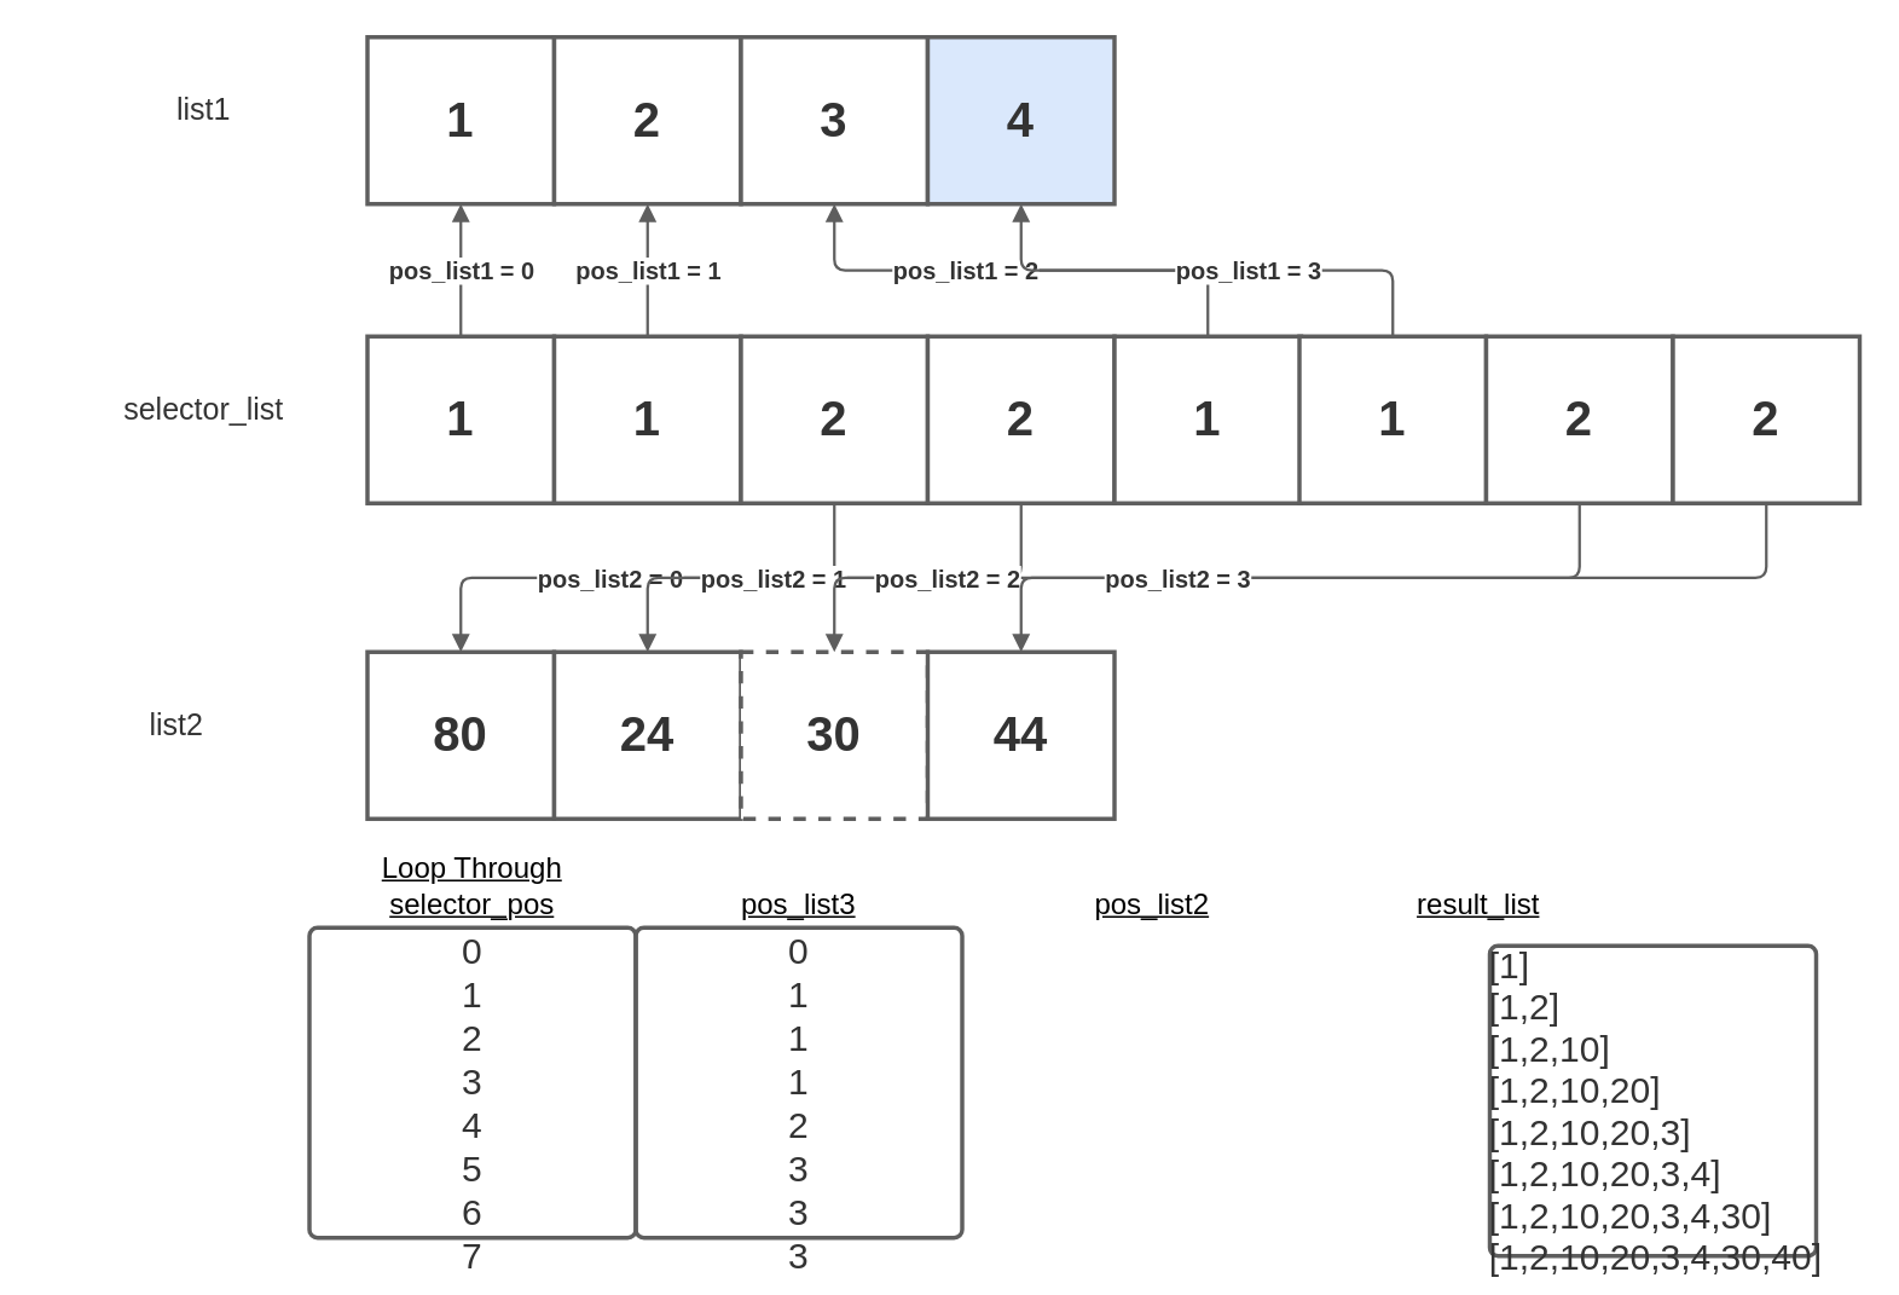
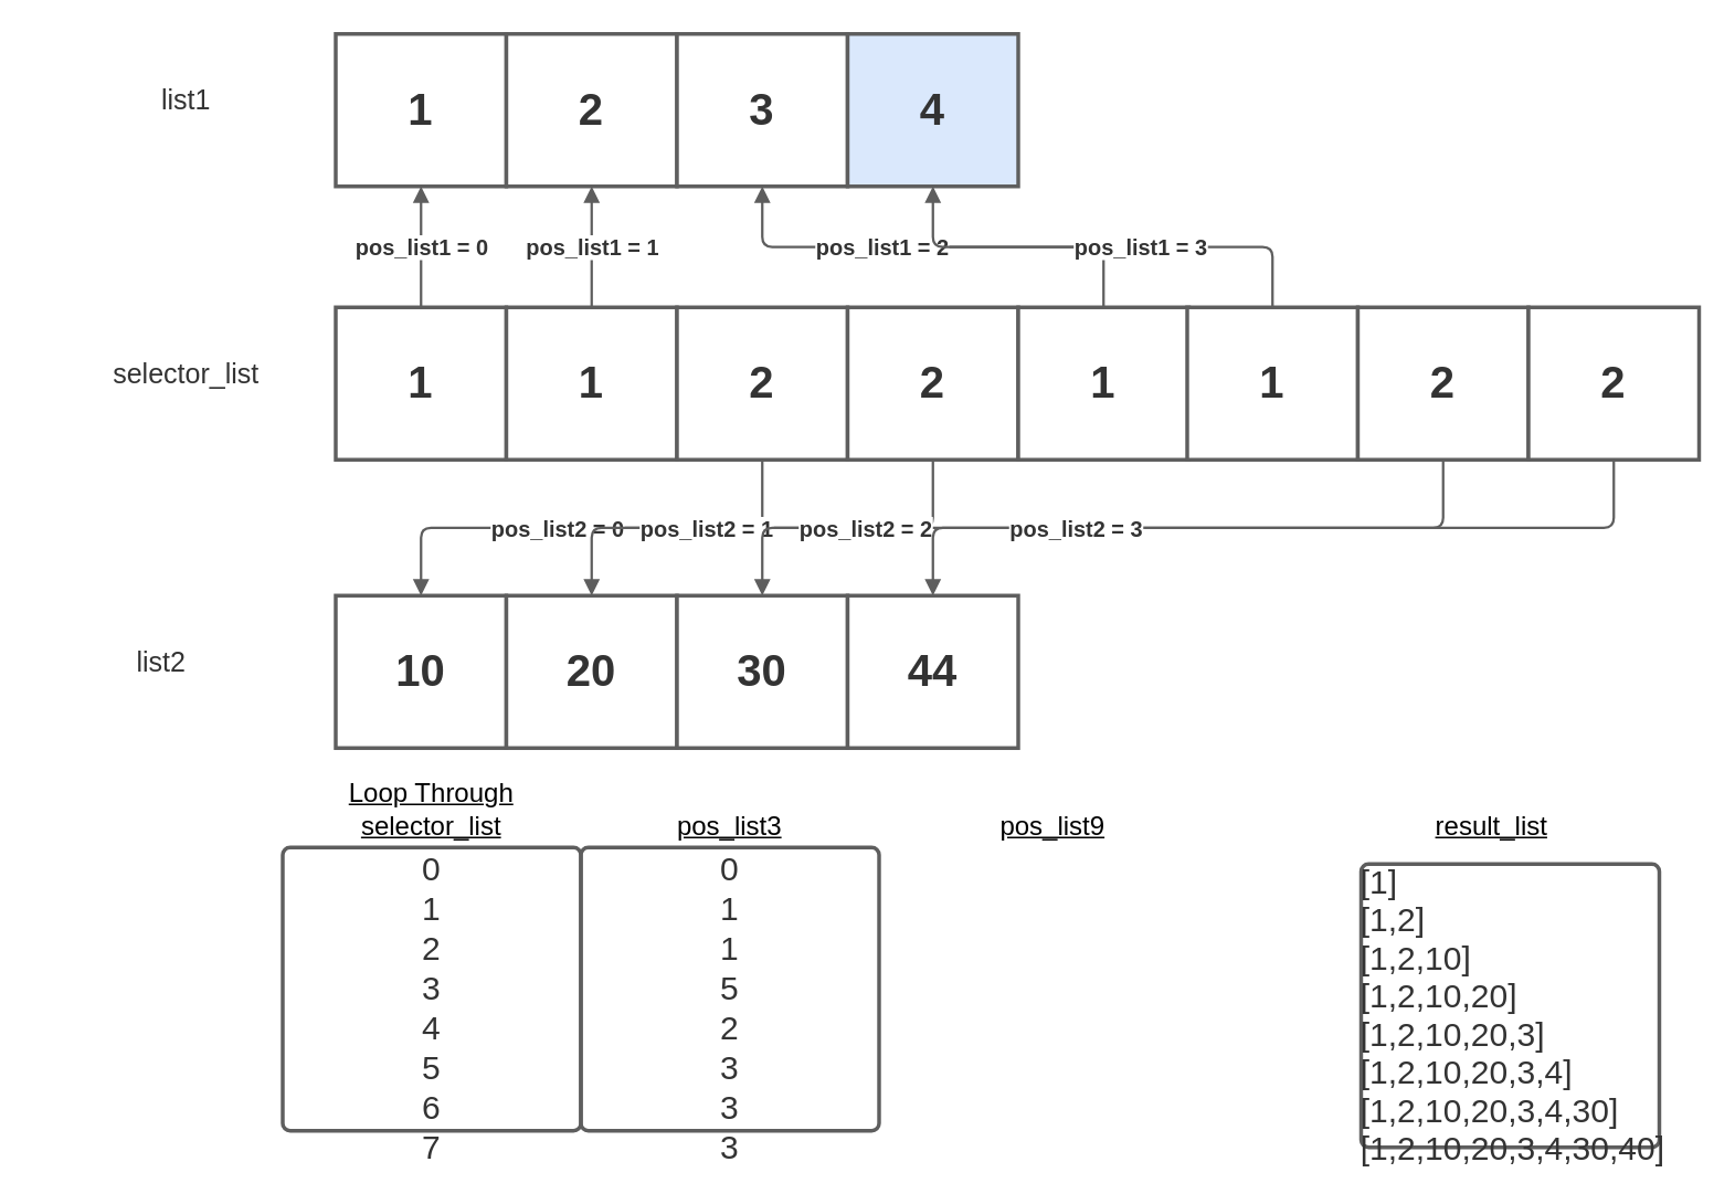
- <mxCell id="8" value="80" style="html=1;overflow=block;blockSpacing=1;whiteSpace=wrap;fontSize=26.7;fontColor=#333333;fontStyle=1;spacing=3.8;strokeColor=#5e5e5e;strokeOpacity=100;strokeWidth=2.3;" vertex="1" parent="1"><mxGeometry x="202" y="359" width="103" height="92" as="geometry" /></mxCell>
+ <mxCell id="8" value="10" style="html=1;overflow=block;blockSpacing=1;whiteSpace=wrap;fontSize=26.7;fontColor=#333333;fontStyle=1;spacing=3.8;strokeColor=#5e5e5e;strokeOpacity=100;strokeWidth=2.3;" vertex="1" parent="1"><mxGeometry x="202" y="359" width="103" height="92" as="geometry" /></mxCell>
- <mxCell id="9" value="24" style="html=1;overflow=block;blockSpacing=1;whiteSpace=wrap;fontSize=26.7;fontColor=#333333;fontStyle=1;spacing=3.8;strokeColor=#5e5e5e;strokeOpacity=100;strokeWidth=2.3;" vertex="1" parent="1"><mxGeometry x="305" y="359" width="103" height="92" as="geometry" /></mxCell>
+ <mxCell id="9" value="20" style="html=1;overflow=block;blockSpacing=1;whiteSpace=wrap;fontSize=26.7;fontColor=#333333;fontStyle=1;spacing=3.8;strokeColor=#5e5e5e;strokeOpacity=100;strokeWidth=2.3;" vertex="1" parent="1"><mxGeometry x="305" y="359" width="103" height="92" as="geometry" /></mxCell>
- <mxCell id="10" value="30" style="html=1;overflow=block;blockSpacing=1;whiteSpace=wrap;fontSize=26.7;fontColor=#333333;fontStyle=1;spacing=3.8;strokeColor=#5e5e5e;strokeOpacity=100;strokeWidth=2.3;dashed=1;" vertex="1" parent="1"><mxGeometry x="408" y="359" width="103" height="92" as="geometry" /></mxCell>
+ <mxCell id="10" value="30" style="html=1;overflow=block;blockSpacing=1;whiteSpace=wrap;fontSize=26.7;fontColor=#333333;fontStyle=1;spacing=3.8;strokeColor=#5e5e5e;strokeOpacity=100;strokeWidth=2.3;" vertex="1" parent="1"><mxGeometry x="408" y="359" width="103" height="92" as="geometry" /></mxCell>
- <mxCell id="25" value="Loop Through selector_pos" style="html=1;overflow=block;blockSpacing=1;whiteSpace=wrap;fontSize=16;fontColor=default;fontStyle=4;spacing=3.8;strokeOpacity=0;fillOpacity=0;rounded=1;absoluteArcSize=1;arcSize=9;fillColor=#ffffff;strokeWidth=2.3;" vertex="1" parent="1"><mxGeometry x="170" y="465" width="180" height="46" as="geometry" /></mxCell>
+ <mxCell id="25" value="Loop Through selector_list" style="html=1;overflow=block;blockSpacing=1;whiteSpace=wrap;fontSize=16;fontColor=default;fontStyle=4;spacing=3.8;strokeOpacity=0;fillOpacity=0;rounded=1;absoluteArcSize=1;arcSize=9;fillColor=#ffffff;strokeWidth=2.3;" vertex="1" parent="1"><mxGeometry x="170" y="465" width="180" height="46" as="geometry" /></mxCell>
- <mxCell id="14" value="&#10;pos_list2" style="html=1;overflow=block;blockSpacing=1;whiteSpace=wrap;fontSize=16;fontColor=default;fontStyle=4;spacing=3.8;strokeOpacity=0;fillOpacity=0;rounded=1;absoluteArcSize=1;arcSize=9;fillColor=#ffffff;strokeWidth=2.3;" vertex="1" parent="1"><mxGeometry x="545" y="465" width="180" height="46" as="geometry" /></mxCell>
+ <mxCell id="14" value="&#10;pos_list9" style="html=1;overflow=block;blockSpacing=1;whiteSpace=wrap;fontSize=16;fontColor=default;fontStyle=4;spacing=3.8;strokeOpacity=0;fillOpacity=0;rounded=1;absoluteArcSize=1;arcSize=9;fillColor=#ffffff;strokeWidth=2.3;" vertex="1" parent="1"><mxGeometry x="545" y="465" width="180" height="46" as="geometry" /></mxCell>
- <mxCell id="15" value="&#10;result_list" style="html=1;overflow=block;blockSpacing=1;whiteSpace=wrap;fontSize=16;fontColor=default;fontStyle=4;spacing=3.8;strokeOpacity=0;fillOpacity=0;rounded=1;absoluteArcSize=1;arcSize=9;fillColor=#ffffff;strokeWidth=2.3;" vertex="1" parent="1"><mxGeometry x="725" y="465" width="180" height="46" as="geometry" /></mxCell>
+ <mxCell id="15" value="&#10;result_list" style="html=1;overflow=block;blockSpacing=1;whiteSpace=wrap;fontSize=16;fontColor=default;fontStyle=4;spacing=3.8;strokeOpacity=0;fillOpacity=0;rounded=1;absoluteArcSize=1;arcSize=9;fillColor=#ffffff;strokeWidth=2.3;" vertex="1" parent="1"><mxGeometry x="810" y="465" width="180" height="46" as="geometry" /></mxCell>
- <mxCell id="26" value="0&#10;1&#10;1&#10;1&#10;2&#10;3&#10;3&#10;3&#10;" style="html=1;overflow=block;blockSpacing=1;whiteSpace=wrap;fontSize=20;fontColor=#333333;spacing=0;strokeColor=#5e5e5e;strokeOpacity=100;rounded=1;absoluteArcSize=1;arcSize=9;strokeWidth=2.3;fillColor=none;" vertex="1" parent="1"><mxGeometry x="350" y="511" width="180" height="171" as="geometry" /></mxCell>
+ <mxCell id="26" value="0&#10;1&#10;1&#10;5&#10;2&#10;3&#10;3&#10;3&#10;" style="html=1;overflow=block;blockSpacing=1;whiteSpace=wrap;fontSize=20;fontColor=#333333;spacing=0;strokeColor=#5e5e5e;strokeOpacity=100;rounded=1;absoluteArcSize=1;arcSize=9;strokeWidth=2.3;fillColor=none;" vertex="1" parent="1"><mxGeometry x="350" y="511" width="180" height="171" as="geometry" /></mxCell>
